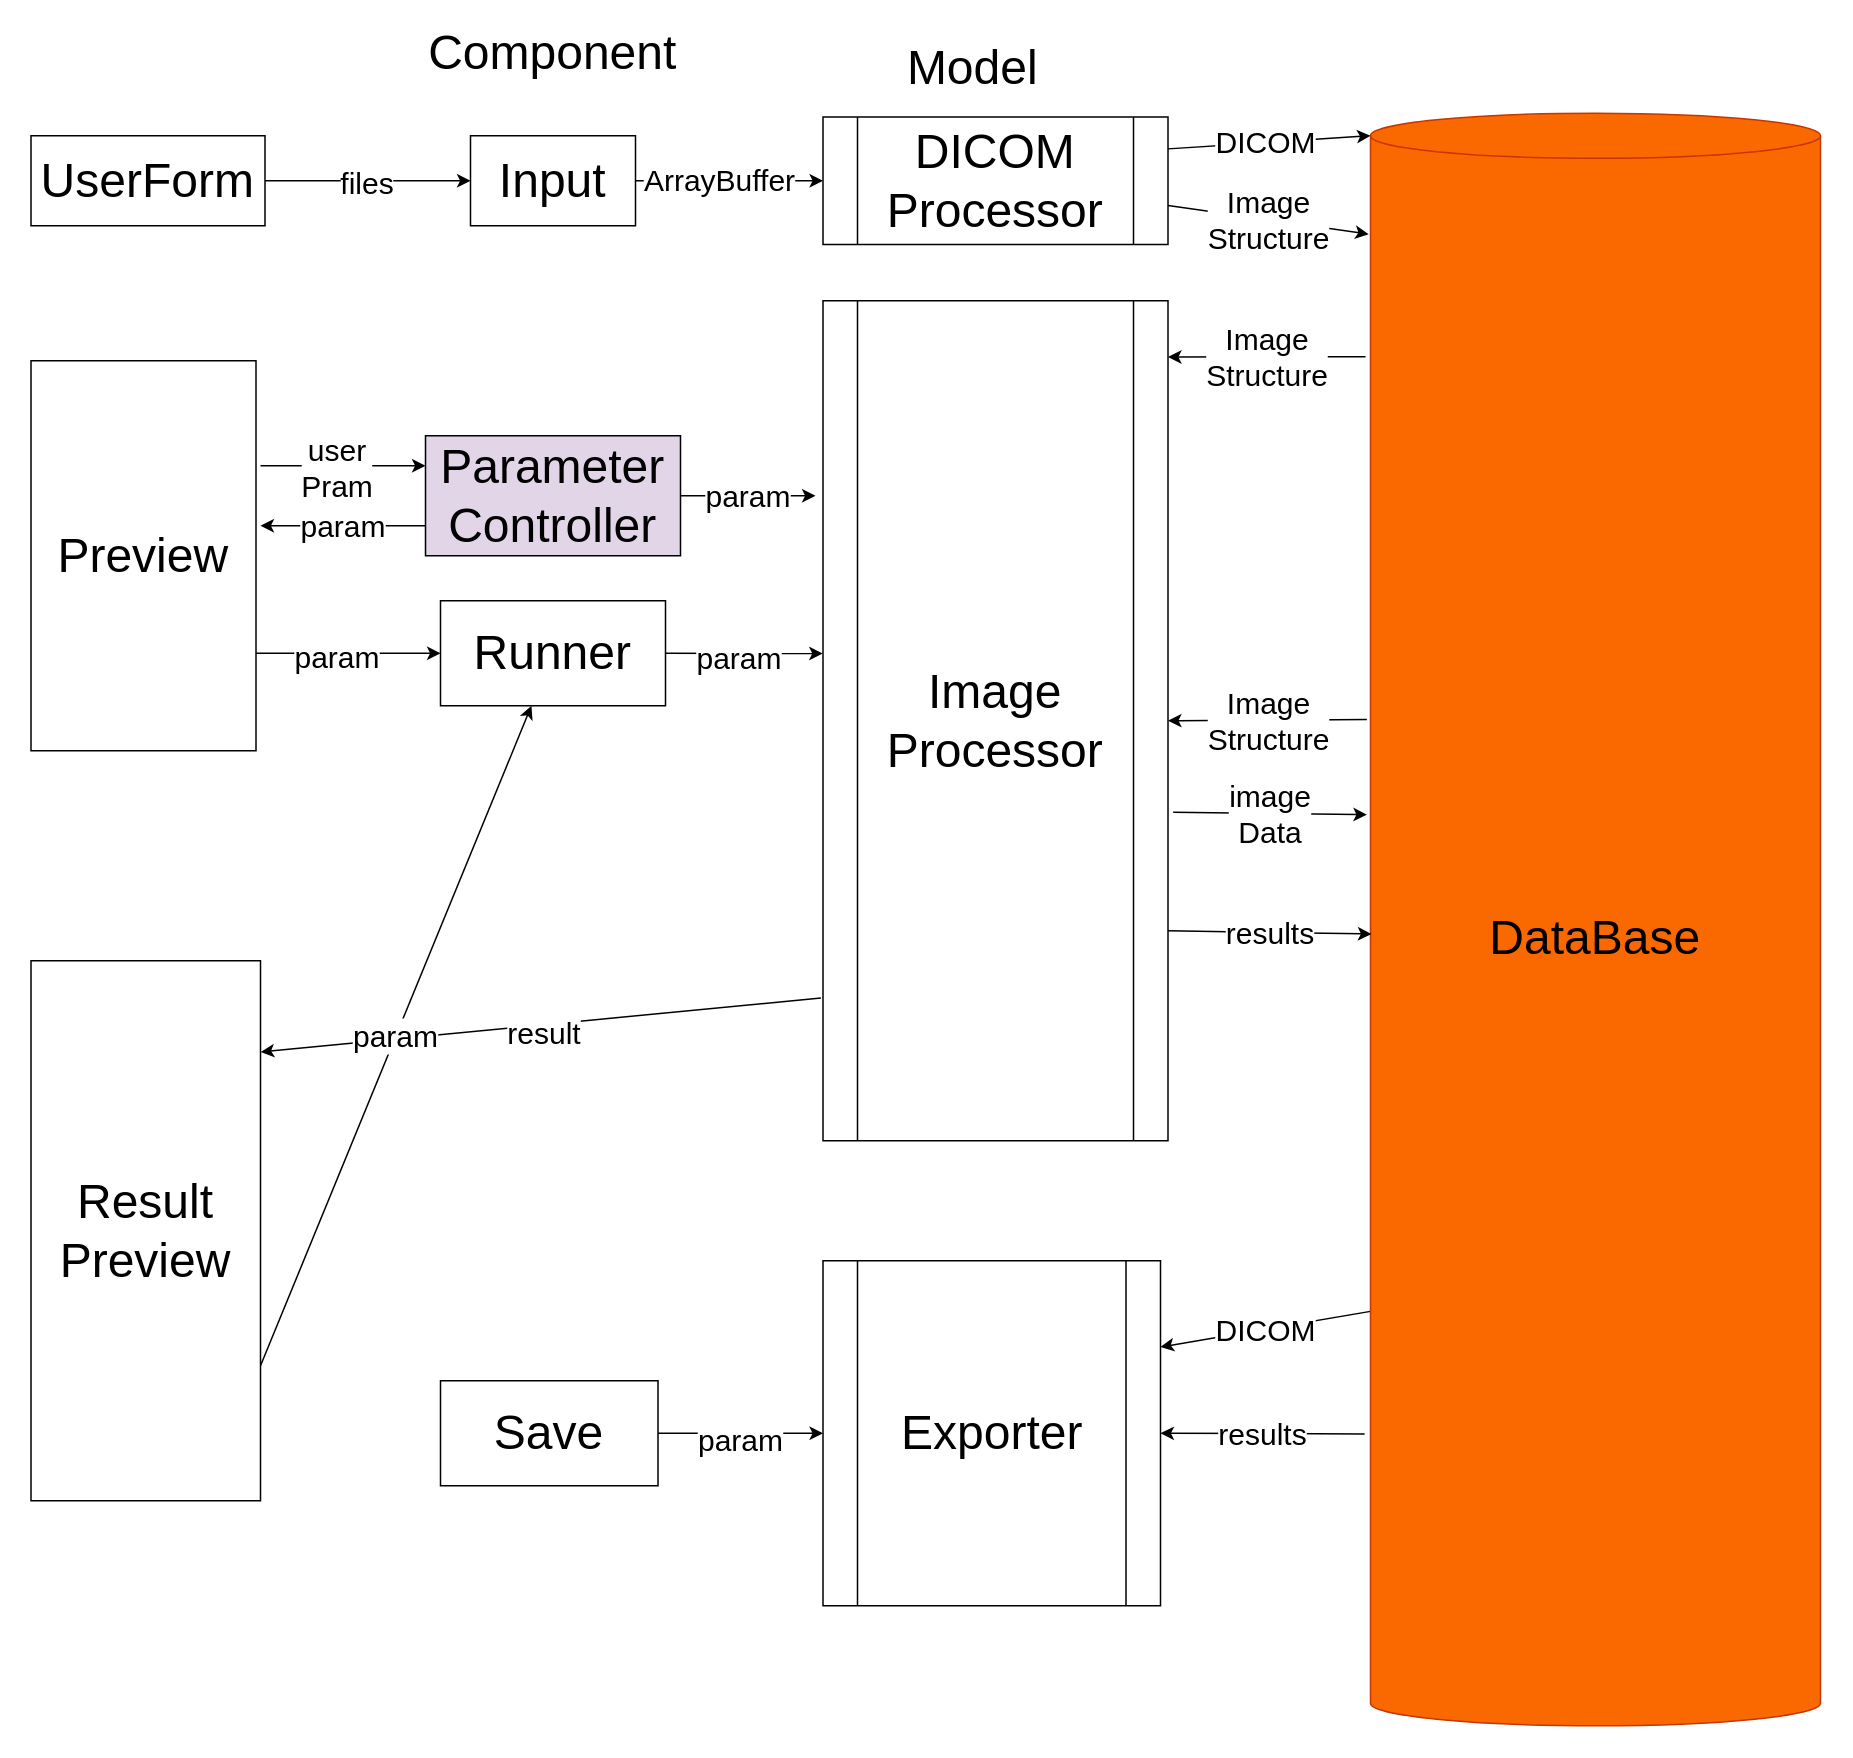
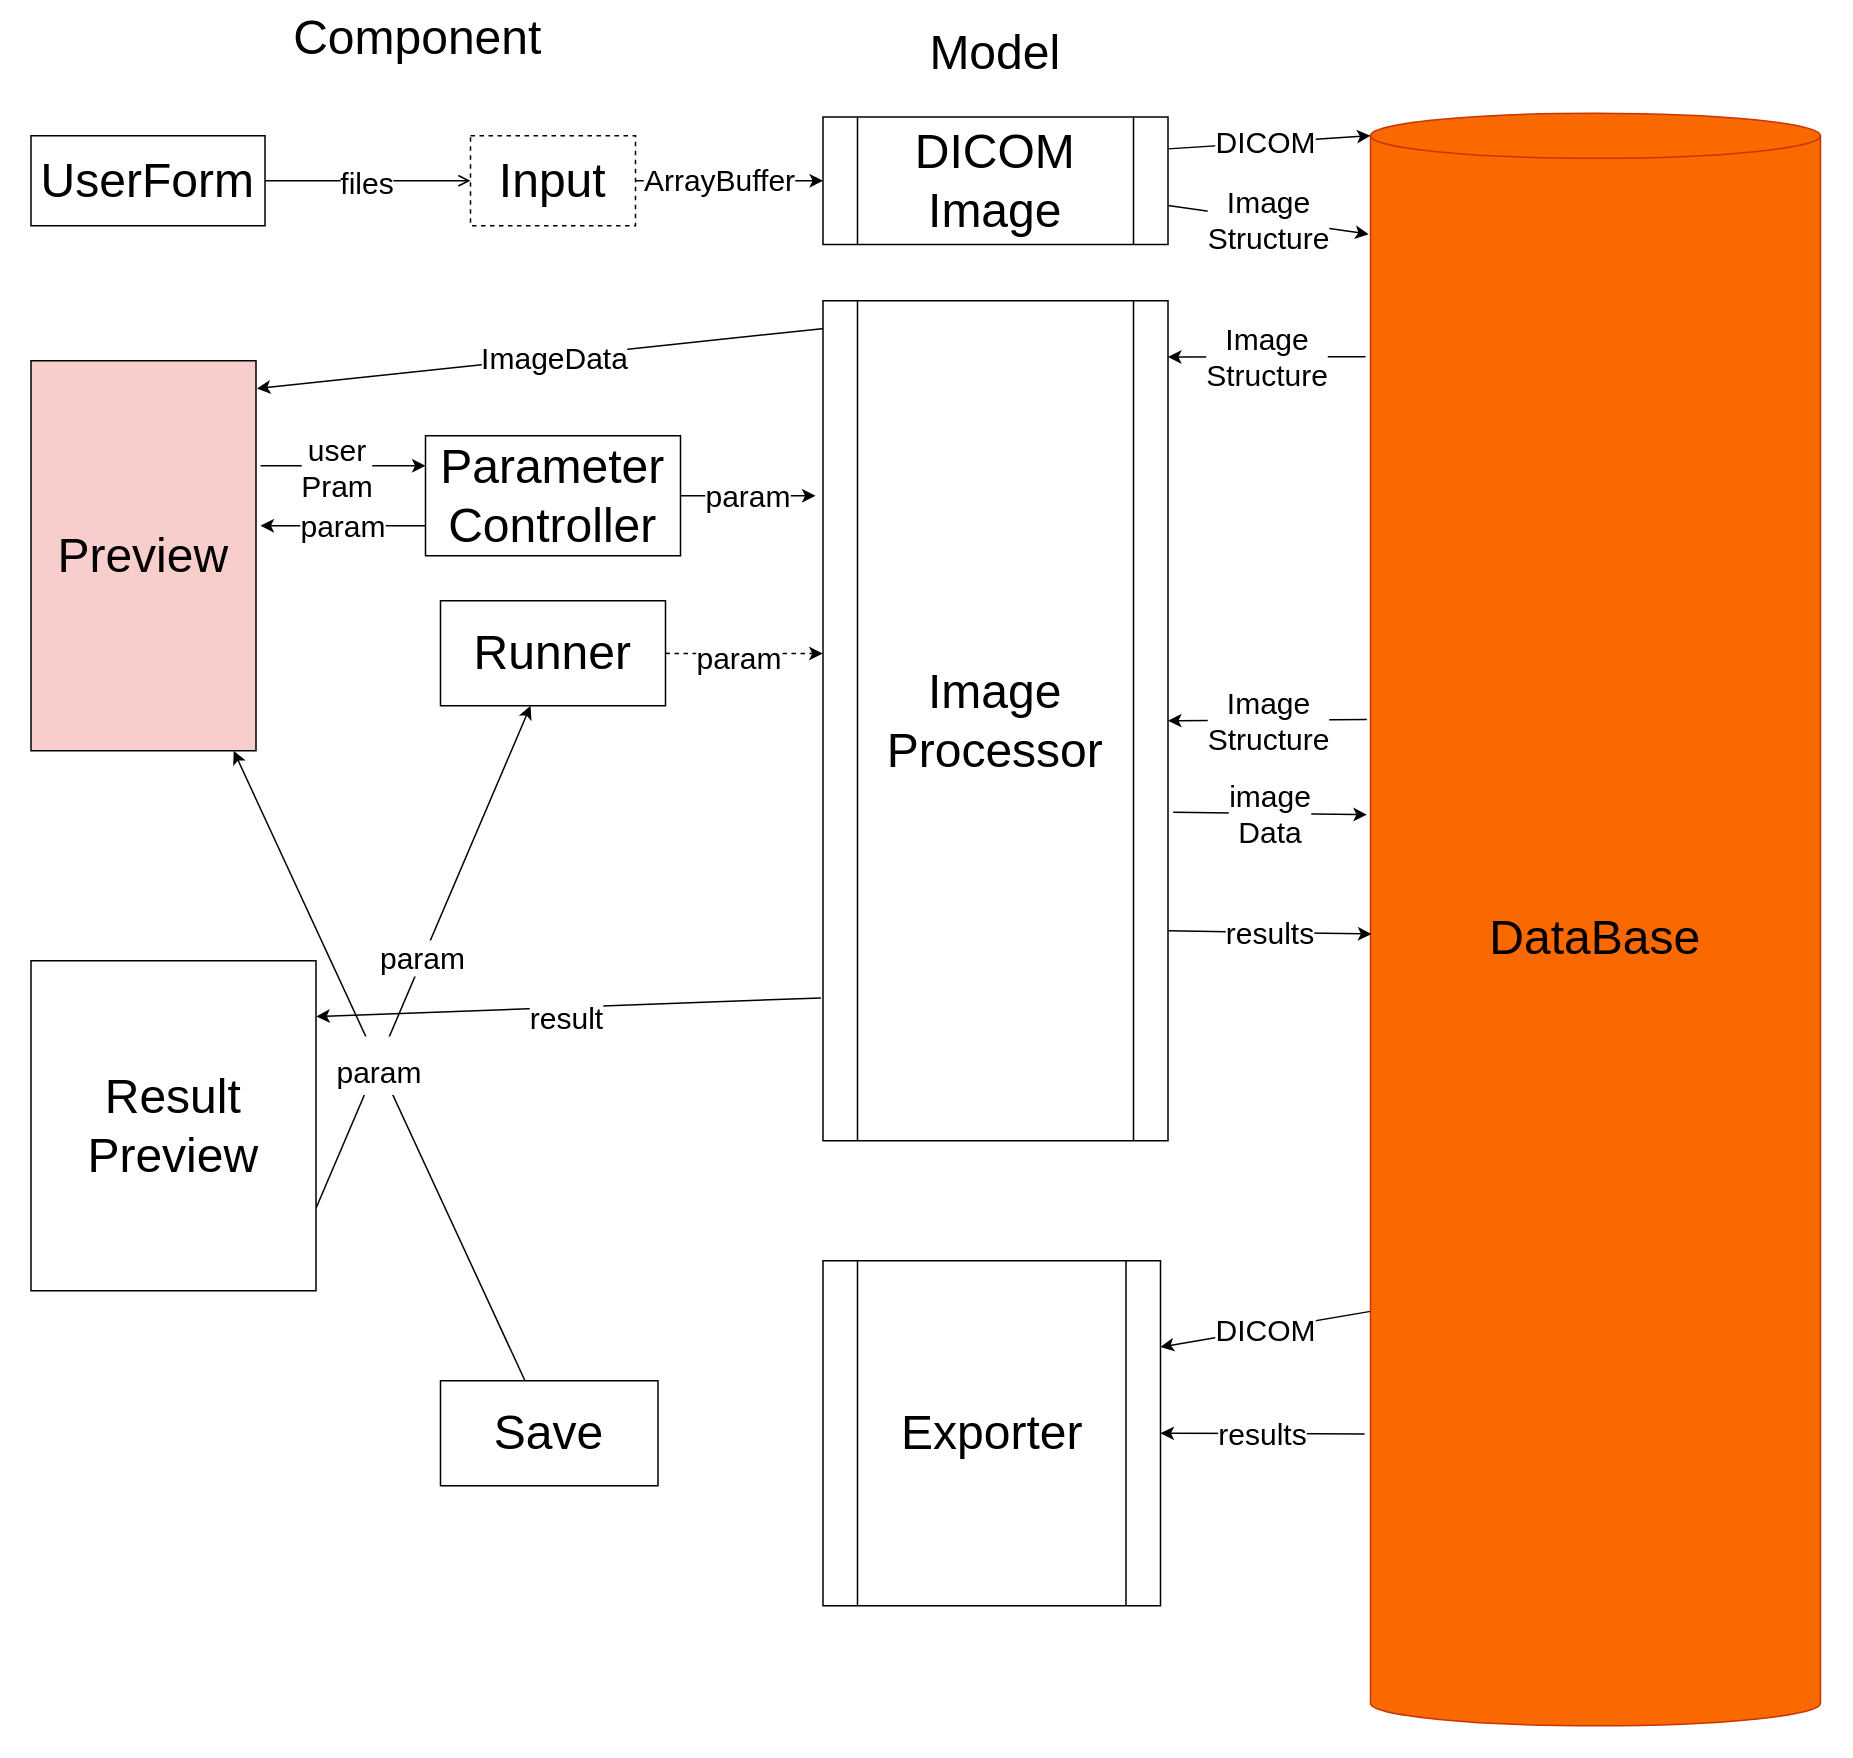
- <mxCell id="5" value="Component" style="text;html=1;strokeColor=none;fillColor=none;align=center;verticalAlign=middle;whiteSpace=wrap;rounded=0;fontSize=32;" parent="1" vertex="1"><mxGeometry x="263" y="20" width="210" height="30" as="geometry" /></mxCell>
+ <mxCell id="5" value="Component" style="text;html=1;strokeColor=none;fillColor=none;align=center;verticalAlign=middle;whiteSpace=wrap;rounded=0;fontSize=32;" parent="1" vertex="1"><mxGeometry x="173" y="10" width="210" height="30" as="geometry" /></mxCell>
- <mxCell id="6" value="Model" style="text;html=1;strokeColor=none;fillColor=none;align=center;verticalAlign=middle;whiteSpace=wrap;rounded=0;fontSize=32;" parent="1" vertex="1"><mxGeometry x="588" y="30" width="120" height="30" as="geometry" /></mxCell>
+ <mxCell id="6" value="Model" style="text;html=1;strokeColor=none;fillColor=none;align=center;verticalAlign=middle;whiteSpace=wrap;rounded=0;fontSize=32;" parent="1" vertex="1"><mxGeometry x="603" y="20" width="120" height="30" as="geometry" /></mxCell>
- <mxCell id="12" style="edgeStyle=none;html=1;fontSize=32;" parent="1" source="14" target="4" edge="1"><mxGeometry relative="1" as="geometry" /></mxCell>
+ <mxCell id="12" style="edgeStyle=none;html=1;fontSize=32;endArrow=open;" parent="1" source="14" target="4" edge="1"><mxGeometry relative="1" as="geometry" /></mxCell>
- <mxCell id="4" value="&lt;font style=&quot;font-size: 32px;&quot;&gt;Input&lt;/font&gt;" style="rounded=0;whiteSpace=wrap;html=1;" parent="1" vertex="1"><mxGeometry x="313" y="90" width="110" height="60" as="geometry" /></mxCell>
+ <mxCell id="4" value="&lt;font style=&quot;font-size: 32px;&quot;&gt;Input&lt;/font&gt;" style="rounded=0;whiteSpace=wrap;html=1;dashed=1;" parent="1" vertex="1"><mxGeometry x="313" y="90" width="110" height="60" as="geometry" /></mxCell>
- <mxCell id="18" value="DICOM&lt;br&gt;Processor" style="shape=process;whiteSpace=wrap;html=1;backgroundOutline=1;fontSize=32;" parent="1" vertex="1"><mxGeometry x="548" y="77.5" width="230" height="85" as="geometry" /></mxCell>
+ <mxCell id="18" value="DICOM&lt;br&gt;Image" style="shape=process;whiteSpace=wrap;html=1;backgroundOutline=1;fontSize=32;" parent="1" vertex="1"><mxGeometry x="548" y="77.5" width="230" height="85" as="geometry" /></mxCell>
+ <mxCell id="19" style="edgeStyle=none;html=1;entryX=1.004;entryY=0.071;entryDx=0;entryDy=0;fontSize=32;exitX=0.004;exitY=0.033;exitDx=0;exitDy=0;exitPerimeter=0;entryPerimeter=0;" parent="1" source="25" target="30" edge="1"><mxGeometry relative="1" as="geometry" /></mxCell>
+ <mxCell id="20" value="&lt;font style=&quot;font-size: 20px;&quot;&gt;ImageData&lt;/font&gt;" style="edgeLabel;html=1;align=center;verticalAlign=middle;resizable=0;points=[];fontSize=32;" parent="19" vertex="1" connectable="0"><mxGeometry x="-0.056" y="-3" relative="1" as="geometry"><mxPoint x="-1" as="offset" /></mxGeometry></mxCell>
- <mxCell id="33" value="Parameter&lt;br style=&quot;font-size: 32px;&quot;&gt;Controller" style="rounded=0;whiteSpace=wrap;html=1;fontSize=32;fillColor=#e1d5e7;" parent="1" vertex="1"><mxGeometry x="283" y="290" width="170" height="80" as="geometry" /></mxCell>
+ <mxCell id="33" value="Parameter&lt;br style=&quot;font-size: 32px;&quot;&gt;Controller" style="rounded=0;whiteSpace=wrap;html=1;fontSize=32;" parent="1" vertex="1"><mxGeometry x="283" y="290" width="170" height="80" as="geometry" /></mxCell>
- <mxCell id="30" value="Preview" style="rounded=0;whiteSpace=wrap;html=1;fontSize=32;" parent="1" vertex="1"><mxGeometry x="20" y="240" width="150" height="260" as="geometry" /></mxCell>
+ <mxCell id="30" value="Preview" style="rounded=0;whiteSpace=wrap;html=1;fontSize=32;fillColor=#f8cecc;" parent="1" vertex="1"><mxGeometry x="20" y="240" width="150" height="260" as="geometry" /></mxCell>
- <mxCell id="28" style="edgeStyle=none;html=1;entryX=0;entryY=0.5;entryDx=0;entryDy=0;fontSize=32;exitX=1;exitY=0.75;exitDx=0;exitDy=0;" parent="1" source="30" target="36" edge="1"><mxGeometry relative="1" as="geometry"><mxPoint x="173" y="445" as="sourcePoint" /></mxGeometry></mxCell>
- <mxCell id="29" value="param" style="edgeLabel;html=1;align=center;verticalAlign=middle;resizable=0;points=[];fontSize=20;" parent="28" vertex="1" connectable="0"><mxGeometry x="-0.178" y="-4" relative="1" as="geometry"><mxPoint x="2" y="-3" as="offset" /></mxGeometry></mxCell>
- <mxCell id="34" style="edgeStyle=none;html=1;entryX=-0.001;entryY=0.42;entryDx=0;entryDy=0;entryPerimeter=0;fontSize=20;" parent="1" source="36" target="25" edge="1"><mxGeometry relative="1" as="geometry" /></mxCell>
+ <mxCell id="34" style="edgeStyle=none;html=1;entryX=-0.001;entryY=0.42;entryDx=0;entryDy=0;entryPerimeter=0;fontSize=20;dashed=1;" parent="1" source="36" target="25" edge="1"><mxGeometry relative="1" as="geometry" /></mxCell>
- <mxCell id="38" value="Result&lt;br&gt;Preview" style="rounded=0;whiteSpace=wrap;html=1;fontSize=32;" parent="1" vertex="1"><mxGeometry x="20" y="640" width="153" height="360" as="geometry" /></mxCell>
+ <mxCell id="38" value="Result&lt;br&gt;Preview" style="rounded=0;whiteSpace=wrap;html=1;fontSize=32;" parent="1" vertex="1"><mxGeometry x="20" y="640" width="190" height="220" as="geometry" /></mxCell>
- <mxCell id="39" value="&lt;font style=&quot;font-size: 20px;&quot;&gt;param&lt;/font&gt;" style="edgeStyle=none;html=1;entryX=0;entryY=0.5;entryDx=0;entryDy=0;fontSize=33;" parent="1" source="40" target="41" edge="1"><mxGeometry relative="1" as="geometry" /></mxCell>
+ <mxCell id="39" value="&lt;font style=&quot;font-size: 20px;&quot;&gt;param&lt;/font&gt;" style="edgeStyle=none;html=1;fontSize=33;" parent="1" source="40" target="30" edge="1"><mxGeometry relative="1" as="geometry" /></mxCell>
